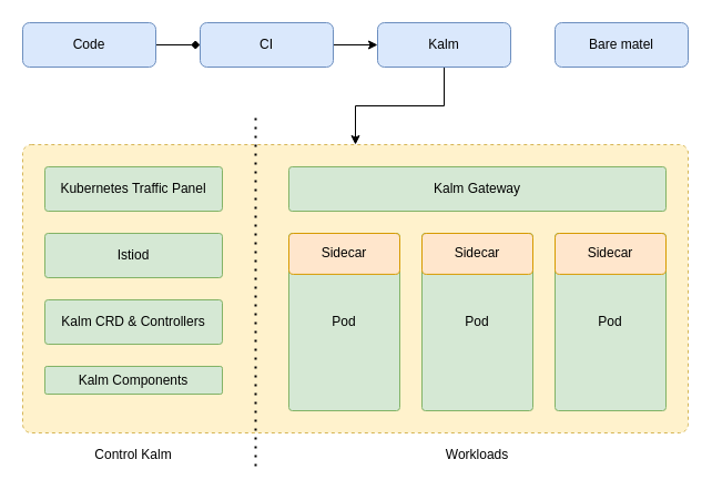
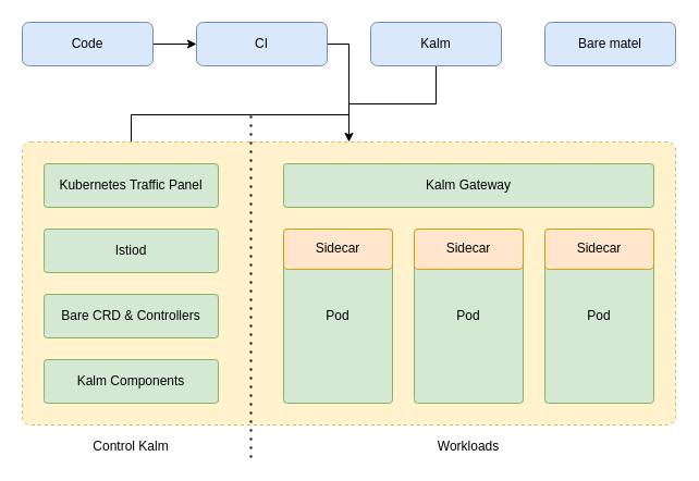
- <mxCell id="2" style="edgeStyle=orthogonalEdgeStyle;rounded=0;orthogonalLoop=1;jettySize=auto;html=1;exitX=1;exitY=0.5;exitDx=0;exitDy=0;entryX=0;entryY=0.5;entryDx=0;entryDy=0;endArrow=diamond;" edge="1" parent="1" source="3" target="5"><mxGeometry relative="1" as="geometry" /></mxCell>
+ <mxCell id="2" style="edgeStyle=orthogonalEdgeStyle;rounded=0;orthogonalLoop=1;jettySize=auto;html=1;exitX=1;exitY=0.5;exitDx=0;exitDy=0;entryX=0;entryY=0.5;entryDx=0;entryDy=0;" edge="1" parent="1" source="3" target="5"><mxGeometry relative="1" as="geometry" /></mxCell>
- <mxCell id="4" style="edgeStyle=orthogonalEdgeStyle;rounded=0;orthogonalLoop=1;jettySize=auto;html=1;exitX=1;exitY=0.5;exitDx=0;exitDy=0;" edge="1" parent="1" source="5" target="7"><mxGeometry relative="1" as="geometry" /></mxCell>
+ <mxCell id="4" style="edgeStyle=orthogonalEdgeStyle;rounded=0;orthogonalLoop=1;jettySize=auto;html=1;exitX=1;exitY=0.5;exitDx=0;exitDy=0;" edge="1" parent="1" source="5" target="10"><mxGeometry relative="1" as="geometry" /></mxCell>
- <mxCell id="13" value="Kalm CRD &amp;amp; Controllers" style="rounded=1;whiteSpace=wrap;html=1;fillColor=#d5e8d4;strokeColor=#82b366;arcSize=7;" vertex="1" parent="1"><mxGeometry x="40" y="270" width="160" height="40" as="geometry" /></mxCell>
+ <mxCell id="13" value="Bare CRD &amp;amp; Controllers" style="rounded=1;whiteSpace=wrap;html=1;fillColor=#d5e8d4;strokeColor=#82b366;arcSize=7;" vertex="1" parent="1"><mxGeometry x="40" y="270" width="160" height="40" as="geometry" /></mxCell>
- <mxCell id="14" value="Kalm Components" style="rounded=1;whiteSpace=wrap;html=1;fillColor=#d5e8d4;strokeColor=#82b366;arcSize=7;" vertex="1" parent="1"><mxGeometry x="40" y="330" width="160" height="25" as="geometry" /></mxCell>
+ <mxCell id="14" value="Kalm Components" style="rounded=1;whiteSpace=wrap;html=1;fillColor=#d5e8d4;strokeColor=#82b366;arcSize=7;" vertex="1" parent="1"><mxGeometry x="40" y="330" width="160" height="40" as="geometry" /></mxCell>
